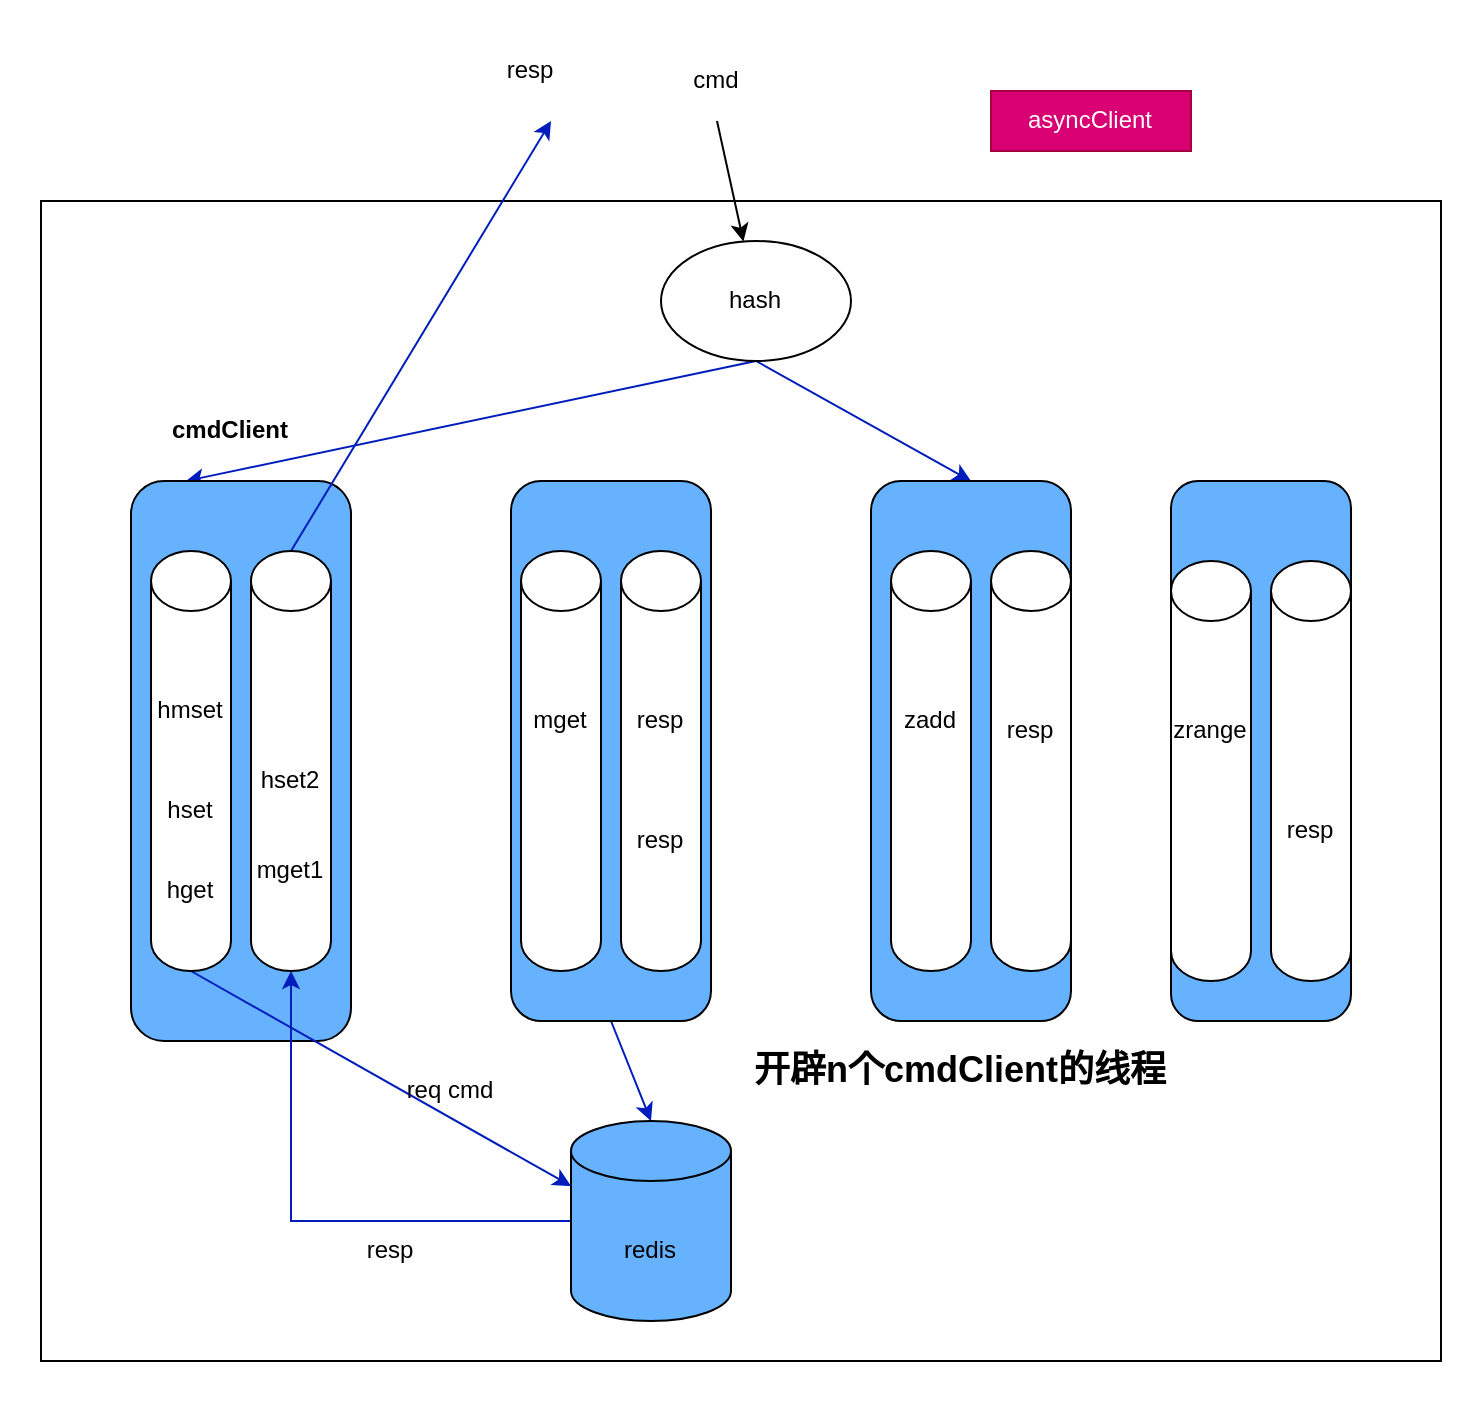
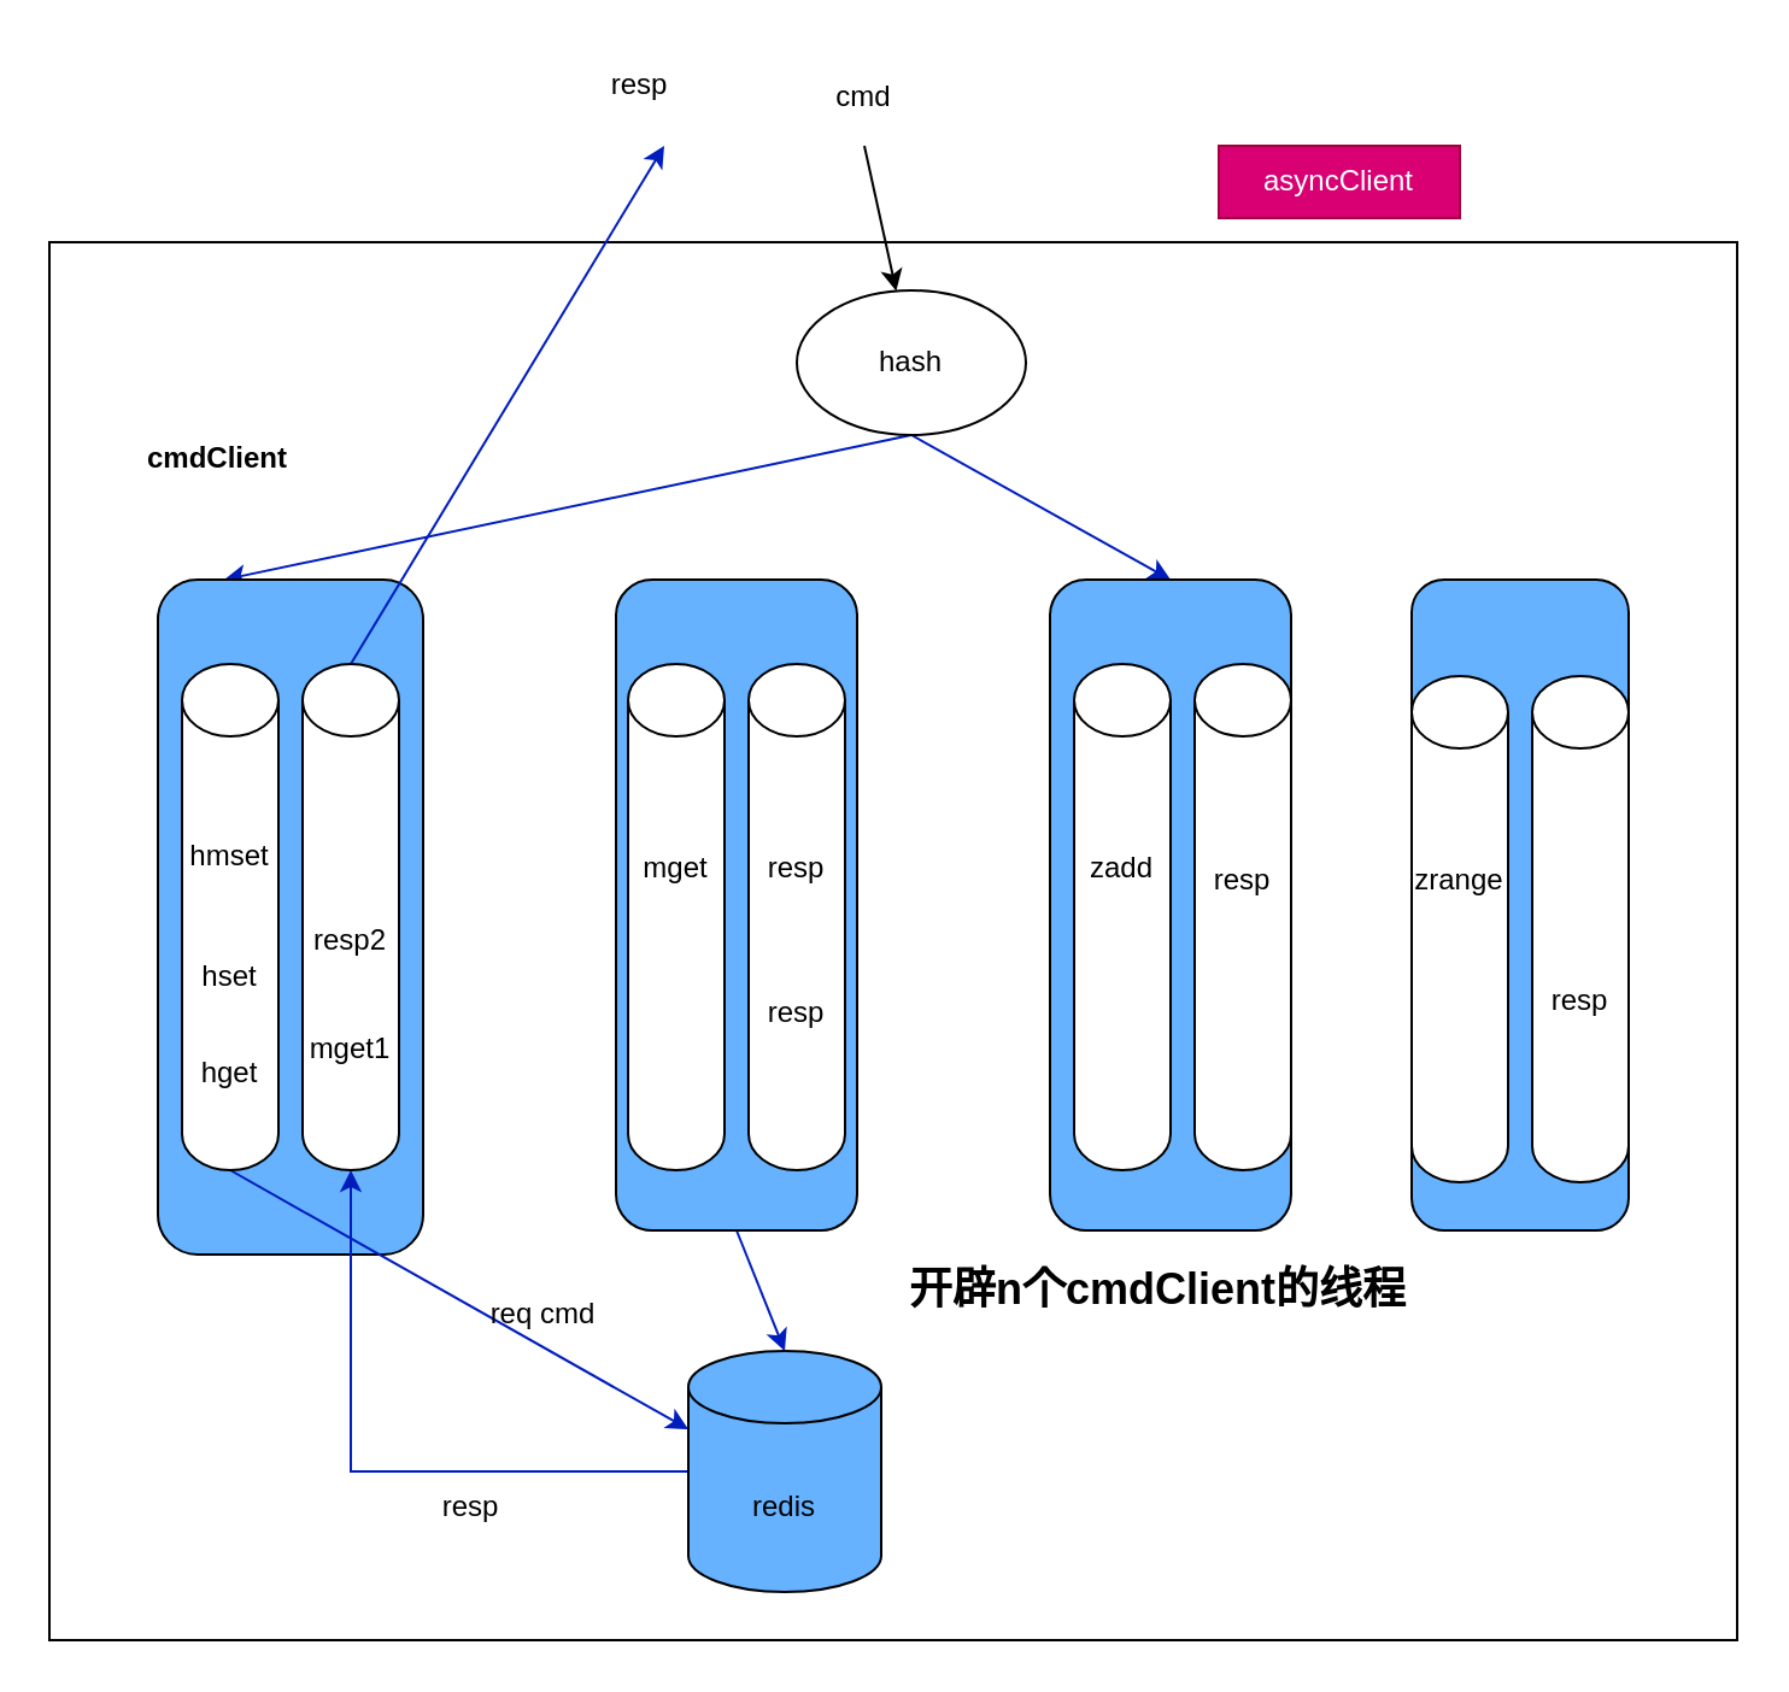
- <mxCell id="18" value="asyncClient" style="text;html=1;strokeColor=#A50040;fillColor=#d80073;align=center;verticalAlign=middle;whiteSpace=wrap;rounded=0;fontColor=#ffffff;" parent="1" vertex="1"><mxGeometry x="495" y="45" width="100" height="30" as="geometry" /></mxCell>
+ <mxCell id="18" value="asyncClient" style="text;html=1;strokeColor=#A50040;fillColor=#d80073;align=center;verticalAlign=middle;whiteSpace=wrap;rounded=0;fontColor=#ffffff;" parent="1" vertex="1"><mxGeometry x="505" y="60" width="100" height="30" as="geometry" /></mxCell>
- <mxCell id="11" value="&lt;b&gt;cmdClient&lt;/b&gt;" style="text;html=1;strokeColor=none;fillColor=none;align=center;verticalAlign=middle;whiteSpace=wrap;rounded=0;" parent="1" vertex="1"><mxGeometry x="85" y="200" width="60" height="30" as="geometry" /></mxCell>
+ <mxCell id="11" value="&lt;b&gt;cmdClient&lt;/b&gt;" style="text;html=1;strokeColor=none;fillColor=none;align=center;verticalAlign=middle;whiteSpace=wrap;rounded=0;" parent="1" vertex="1"><mxGeometry x="60" y="175" width="60" height="30" as="geometry" /></mxCell>
- <mxCell id="29" value="hset2" style="text;html=1;strokeColor=none;fillColor=none;align=center;verticalAlign=middle;whiteSpace=wrap;rounded=0;" parent="1" vertex="1"><mxGeometry x="115" y="375" width="60" height="30" as="geometry" /></mxCell>
+ <mxCell id="29" value="resp2" style="text;html=1;strokeColor=none;fillColor=none;align=center;verticalAlign=middle;whiteSpace=wrap;rounded=0;" parent="1" vertex="1"><mxGeometry x="115" y="375" width="60" height="30" as="geometry" /></mxCell>
